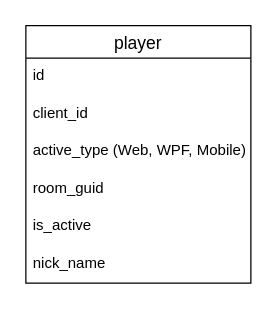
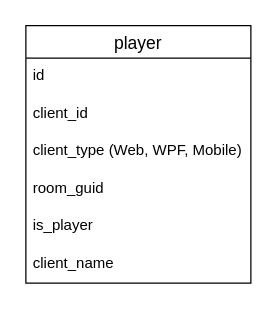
- <mxCell id="5" value="active_type (Web, WPF, Mobile)" style="text;strokeColor=none;fillColor=none;spacingLeft=4;spacingRight=4;overflow=hidden;rotatable=0;points=[[0,0.5],[1,0.5]];portConstraint=eastwest;fontSize=12;" vertex="1" parent="2"><mxGeometry y="86" width="180" height="30" as="geometry" /></mxCell>
+ <mxCell id="5" value="client_type (Web, WPF, Mobile)" style="text;strokeColor=none;fillColor=none;spacingLeft=4;spacingRight=4;overflow=hidden;rotatable=0;points=[[0,0.5],[1,0.5]];portConstraint=eastwest;fontSize=12;" vertex="1" parent="2"><mxGeometry y="86" width="180" height="30" as="geometry" /></mxCell>
- <mxCell id="7" value="is_active" style="text;strokeColor=none;fillColor=none;spacingLeft=4;spacingRight=4;overflow=hidden;rotatable=0;points=[[0,0.5],[1,0.5]];portConstraint=eastwest;fontSize=12;" vertex="1" parent="2"><mxGeometry y="146" width="180" height="30" as="geometry" /></mxCell>
+ <mxCell id="7" value="is_player" style="text;strokeColor=none;fillColor=none;spacingLeft=4;spacingRight=4;overflow=hidden;rotatable=0;points=[[0,0.5],[1,0.5]];portConstraint=eastwest;fontSize=12;" vertex="1" parent="2"><mxGeometry y="146" width="180" height="30" as="geometry" /></mxCell>
- <mxCell id="8" value="nick_name" style="text;strokeColor=none;fillColor=none;spacingLeft=4;spacingRight=4;overflow=hidden;rotatable=0;points=[[0,0.5],[1,0.5]];portConstraint=eastwest;fontSize=12;" vertex="1" parent="2"><mxGeometry y="176" width="180" height="30" as="geometry" /></mxCell>
+ <mxCell id="8" value="client_name" style="text;strokeColor=none;fillColor=none;spacingLeft=4;spacingRight=4;overflow=hidden;rotatable=0;points=[[0,0.5],[1,0.5]];portConstraint=eastwest;fontSize=12;" vertex="1" parent="2"><mxGeometry y="176" width="180" height="30" as="geometry" /></mxCell>
